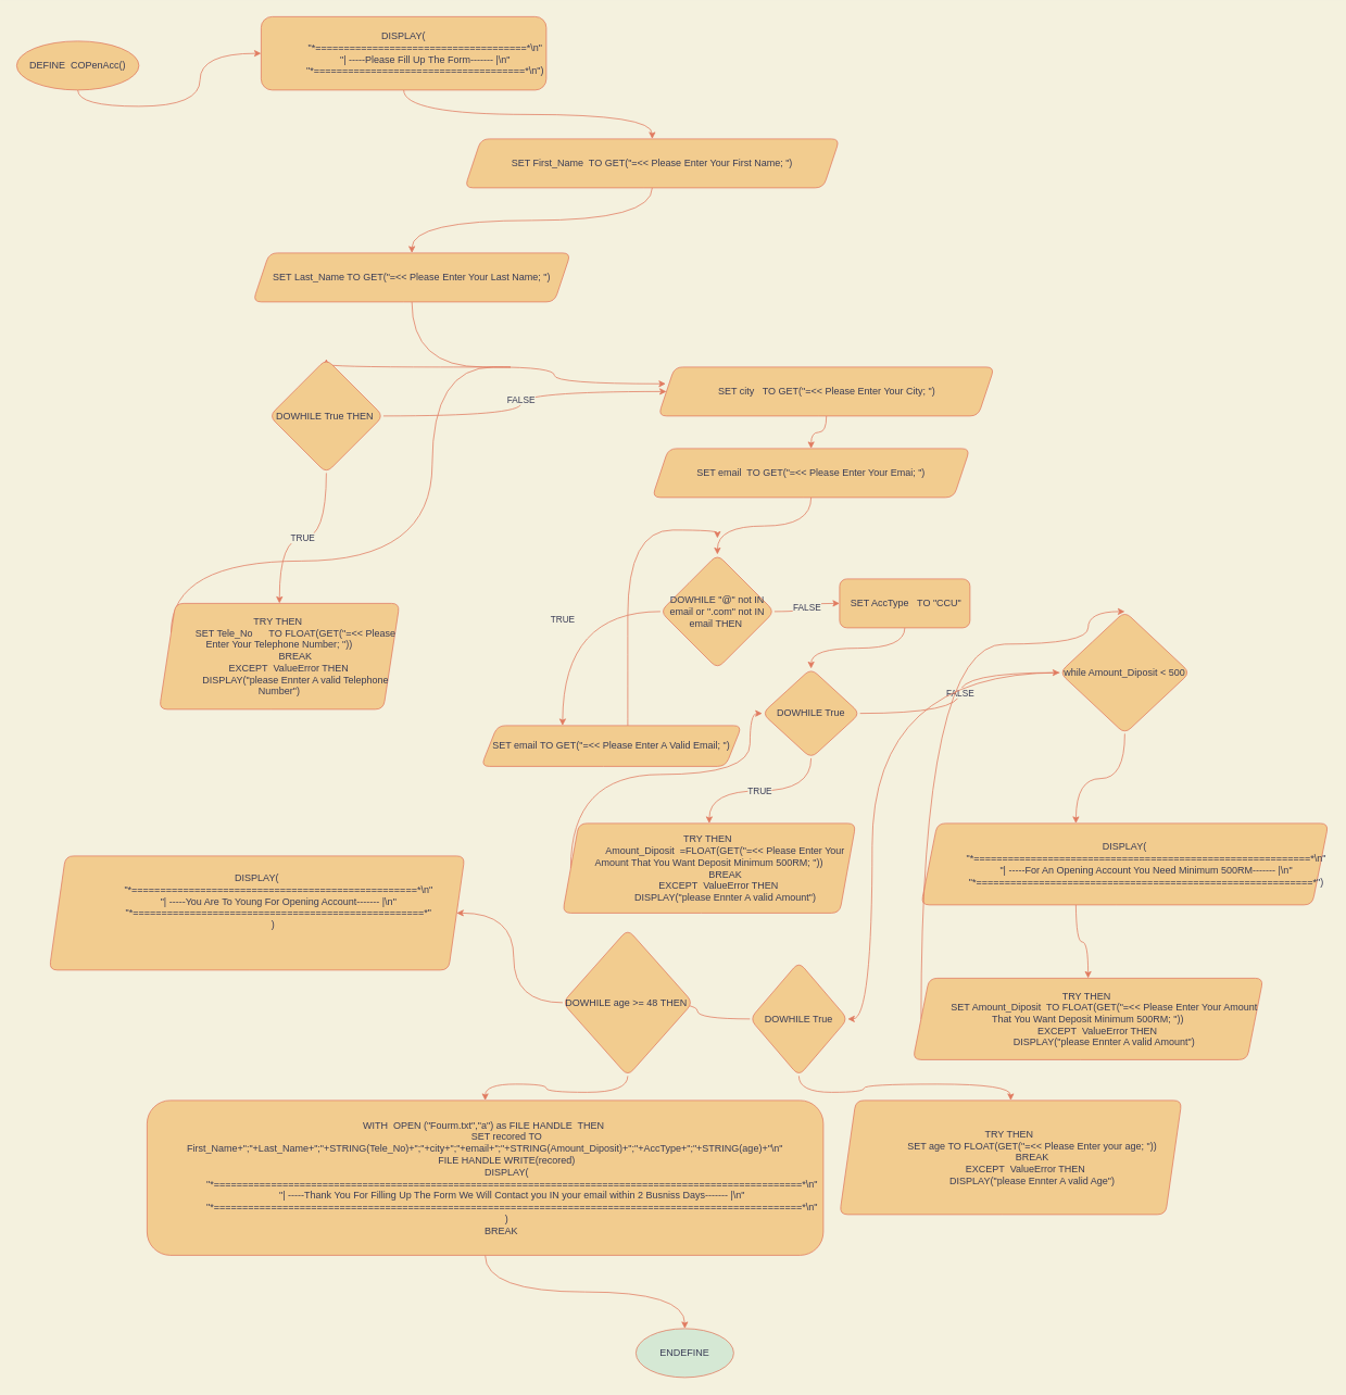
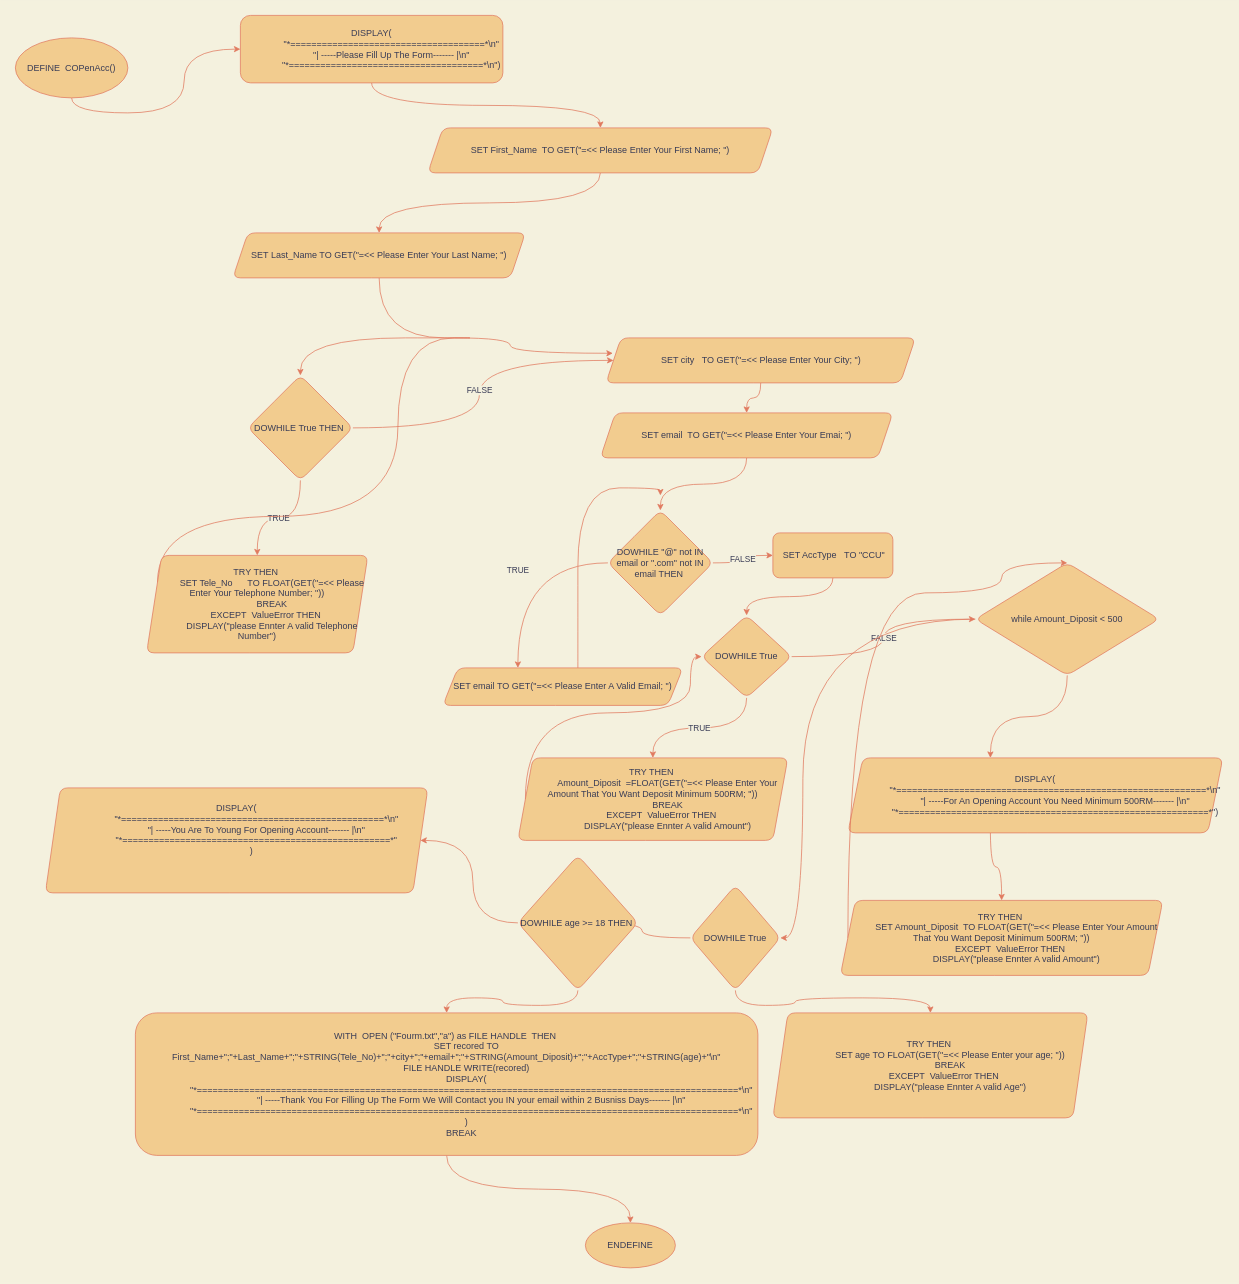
- <mxCell id="3" value="DEFINE&amp;nbsp; COPenAcc()" style="ellipse;whiteSpace=wrap;html=1;fillColor=#F2CC8F;strokeColor=#E07A5F;fontColor=#393C56;rounded=1;" vertex="1" parent="1"><mxGeometry x="20" y="50" width="150" height="60" as="geometry" /></mxCell>
+ <mxCell id="3" value="DEFINE&amp;nbsp; COPenAcc()" style="ellipse;whiteSpace=wrap;html=1;fillColor=#F2CC8F;strokeColor=#E07A5F;fontColor=#393C56;rounded=1;" vertex="1" parent="1"><mxGeometry x="20" y="50" width="150" height="80" as="geometry" /></mxCell>
- <mxCell id="12" value="DOWHILE True THEN&amp;nbsp;" style="rhombus;whiteSpace=wrap;html=1;fillColor=#F2CC8F;strokeColor=#E07A5F;fontColor=#393C56;rounded=1;" vertex="1" parent="1"><mxGeometry x="330" y="440" width="140" height="140" as="geometry" /></mxCell>
+ <mxCell id="12" value="DOWHILE True THEN&amp;nbsp;" style="rhombus;whiteSpace=wrap;html=1;fillColor=#F2CC8F;strokeColor=#E07A5F;fontColor=#393C56;rounded=1;" vertex="1" parent="1"><mxGeometry x="330" y="500" width="140" height="140" as="geometry" /></mxCell>
- <mxCell id="33" value="while Amount_Diposit &amp;lt; 500" style="rhombus;whiteSpace=wrap;html=1;fillColor=#F2CC8F;strokeColor=#E07A5F;fontColor=#393C56;rounded=1;" vertex="1" parent="1"><mxGeometry x="1300" y="750" width="160" height="150" as="geometry" /></mxCell>
+ <mxCell id="33" value="while Amount_Diposit &amp;lt; 500" style="rhombus;whiteSpace=wrap;html=1;fillColor=#F2CC8F;strokeColor=#E07A5F;fontColor=#393C56;rounded=1;" vertex="1" parent="1"><mxGeometry x="1300" y="750" width="245" height="150" as="geometry" /></mxCell>
- <mxCell id="45" value="DOWHILE age &amp;gt;= 48 THEN&amp;nbsp;" style="rhombus;whiteSpace=wrap;html=1;fillColor=#F2CC8F;strokeColor=#E07A5F;fontColor=#393C56;rounded=1;" vertex="1" parent="1"><mxGeometry x="690" y="1140" width="160" height="180" as="geometry" /></mxCell>
+ <mxCell id="45" value="DOWHILE age &amp;gt;= 18 THEN&amp;nbsp;" style="rhombus;whiteSpace=wrap;html=1;fillColor=#F2CC8F;strokeColor=#E07A5F;fontColor=#393C56;rounded=1;" vertex="1" parent="1"><mxGeometry x="690" y="1140" width="160" height="180" as="geometry" /></mxCell>
- <mxCell id="49" value="ENDEFINE" style="ellipse;whiteSpace=wrap;html=1;fillColor=#d5e8d4;strokeColor=#E07A5F;fontColor=#393C56;rounded=1;" vertex="1" parent="1"><mxGeometry x="780" y="1630" width="120" height="60" as="geometry" /></mxCell>
+ <mxCell id="49" value="ENDEFINE" style="ellipse;whiteSpace=wrap;html=1;fillColor=#F2CC8F;strokeColor=#E07A5F;fontColor=#393C56;rounded=1;" vertex="1" parent="1"><mxGeometry x="780" y="1630" width="120" height="60" as="geometry" /></mxCell>
